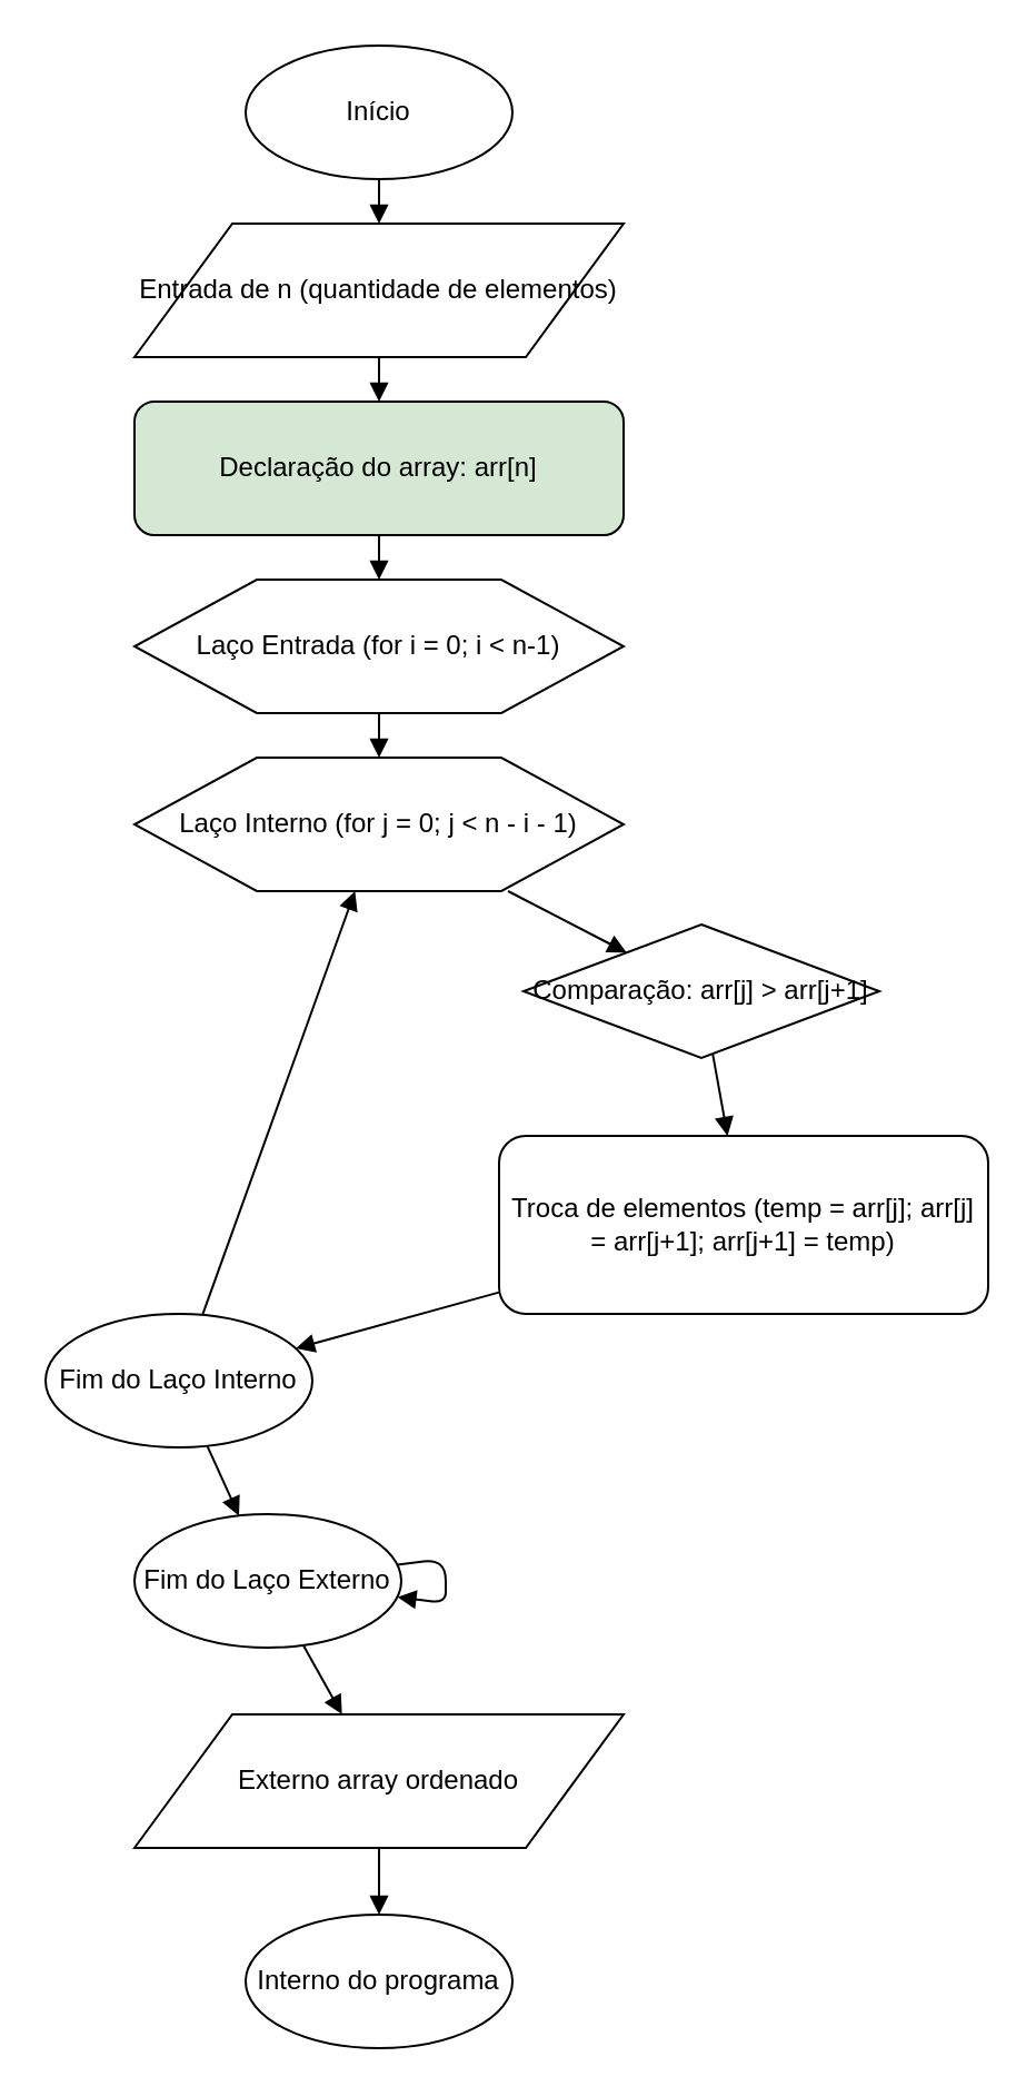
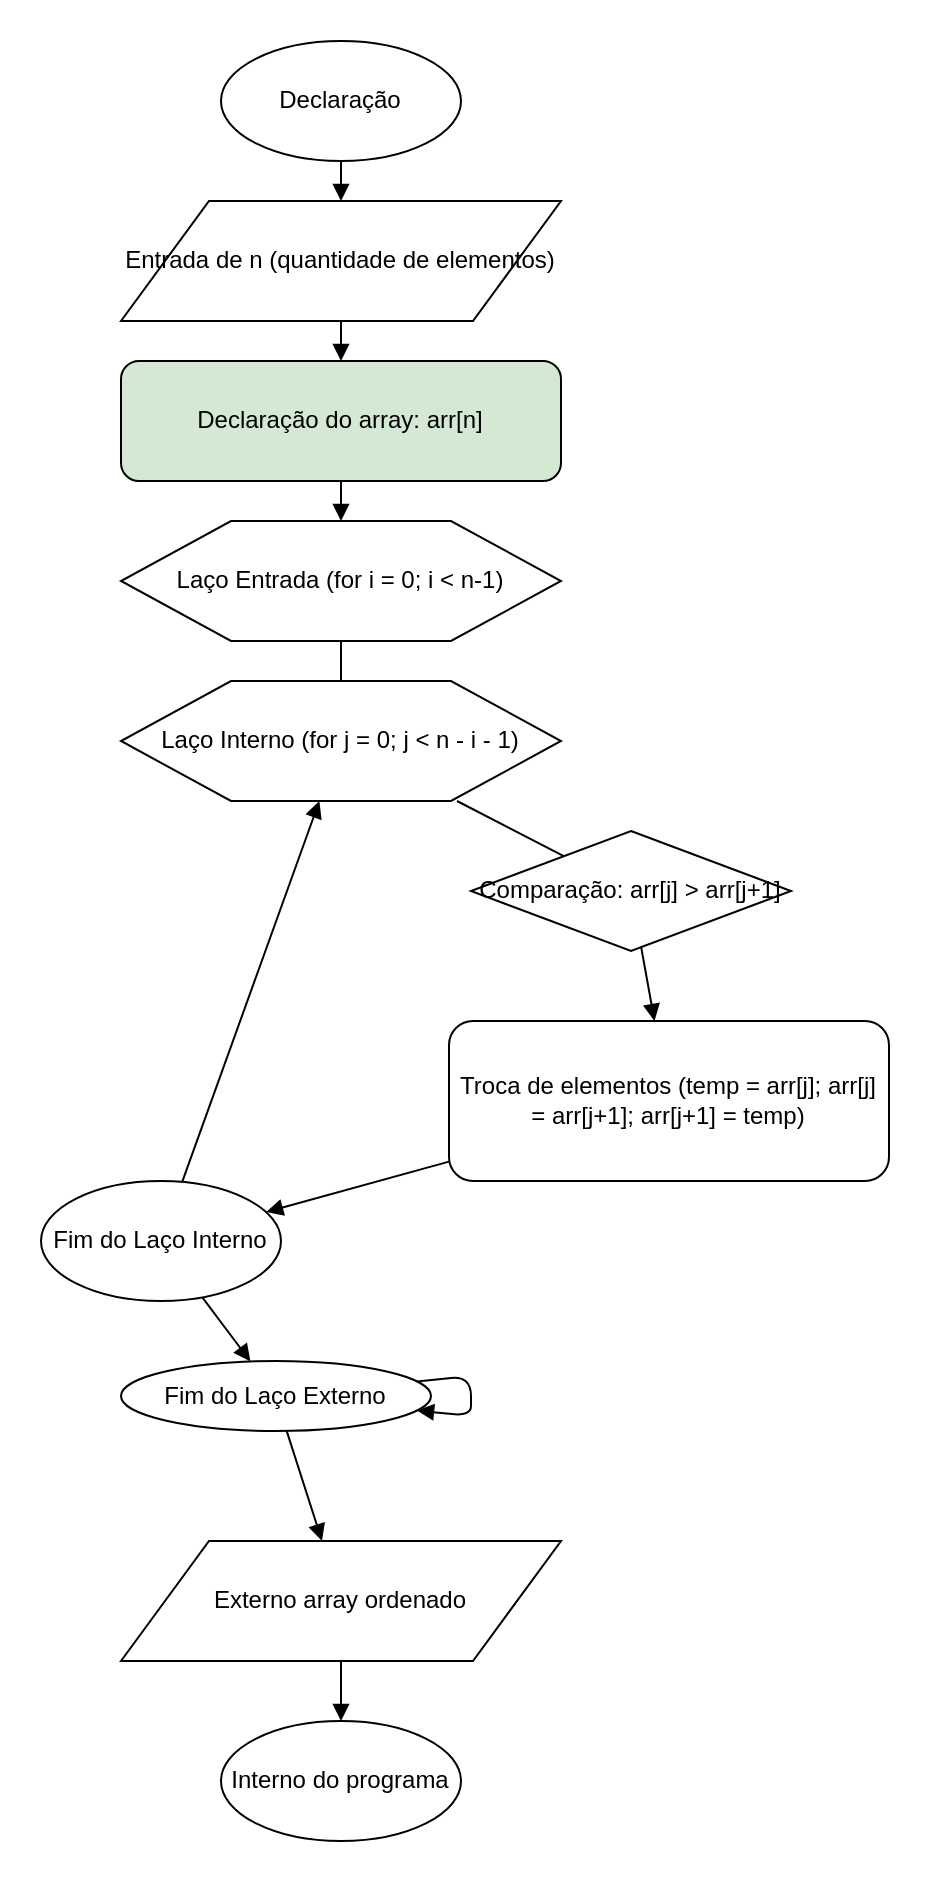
- <mxCell id="2" value="Início" style="ellipse;whiteSpace=wrap;html=1;" vertex="1" parent="1"><mxGeometry x="110" y="20" width="120" height="60" as="geometry" /></mxCell>
+ <mxCell id="2" value="Declaração" style="ellipse;whiteSpace=wrap;html=1;" vertex="1" parent="1"><mxGeometry x="110" y="20" width="120" height="60" as="geometry" /></mxCell>
- <mxCell id="16" style="endArrow=block;" edge="1" parent="1" source="5" target="6"><mxGeometry relative="1" as="geometry" /></mxCell>
+ <mxCell id="16" style="endArrow=none;" edge="1" parent="1" source="5" target="6"><mxGeometry relative="1" as="geometry" /></mxCell>
- <mxCell id="17" style="endArrow=block;" edge="1" parent="1" source="6" target="7"><mxGeometry relative="1" as="geometry" /></mxCell>
+ <mxCell id="17" style="endArrow=none;" edge="1" parent="1" source="6" target="7"><mxGeometry relative="1" as="geometry" /></mxCell>
- <mxCell id="10" value="Fim do Laço Externo" style="ellipse;whiteSpace=wrap;html=1;" vertex="1" parent="1"><mxGeometry x="60" y="680" width="120" height="60" as="geometry" /></mxCell>
+ <mxCell id="10" value="Fim do Laço Externo" style="ellipse;whiteSpace=wrap;html=1;" vertex="1" parent="1"><mxGeometry x="60" y="680" width="155" height="35" as="geometry" /></mxCell>
